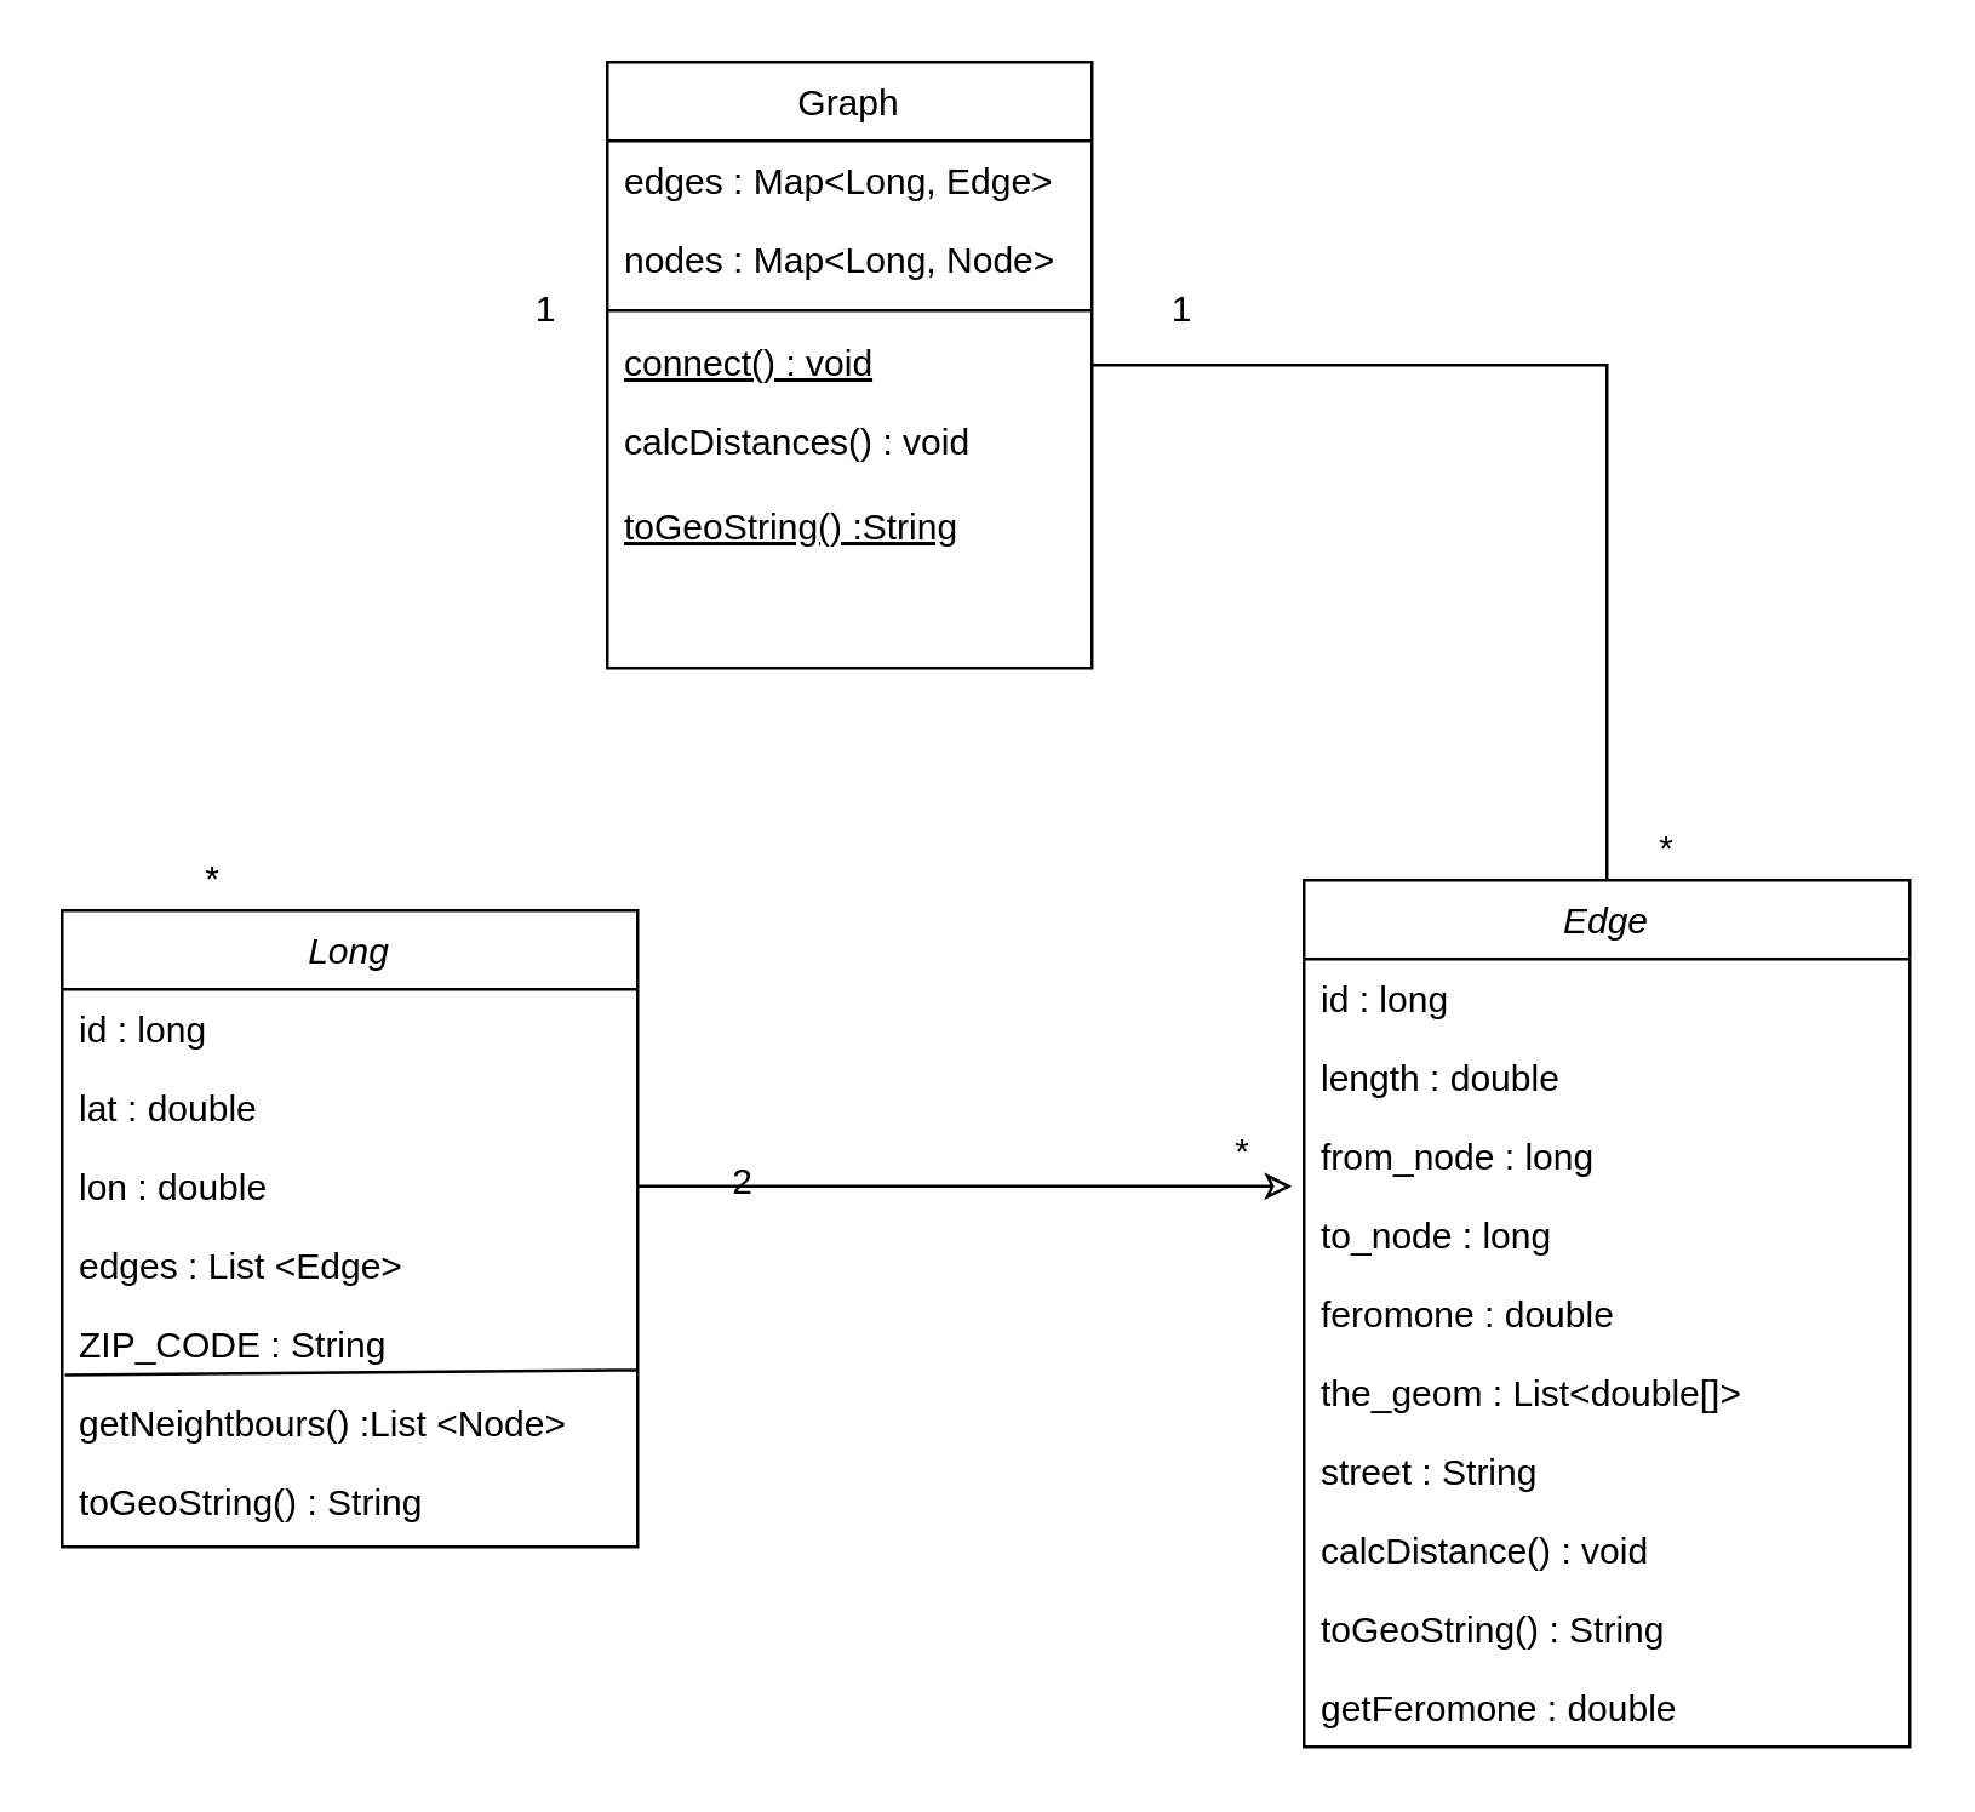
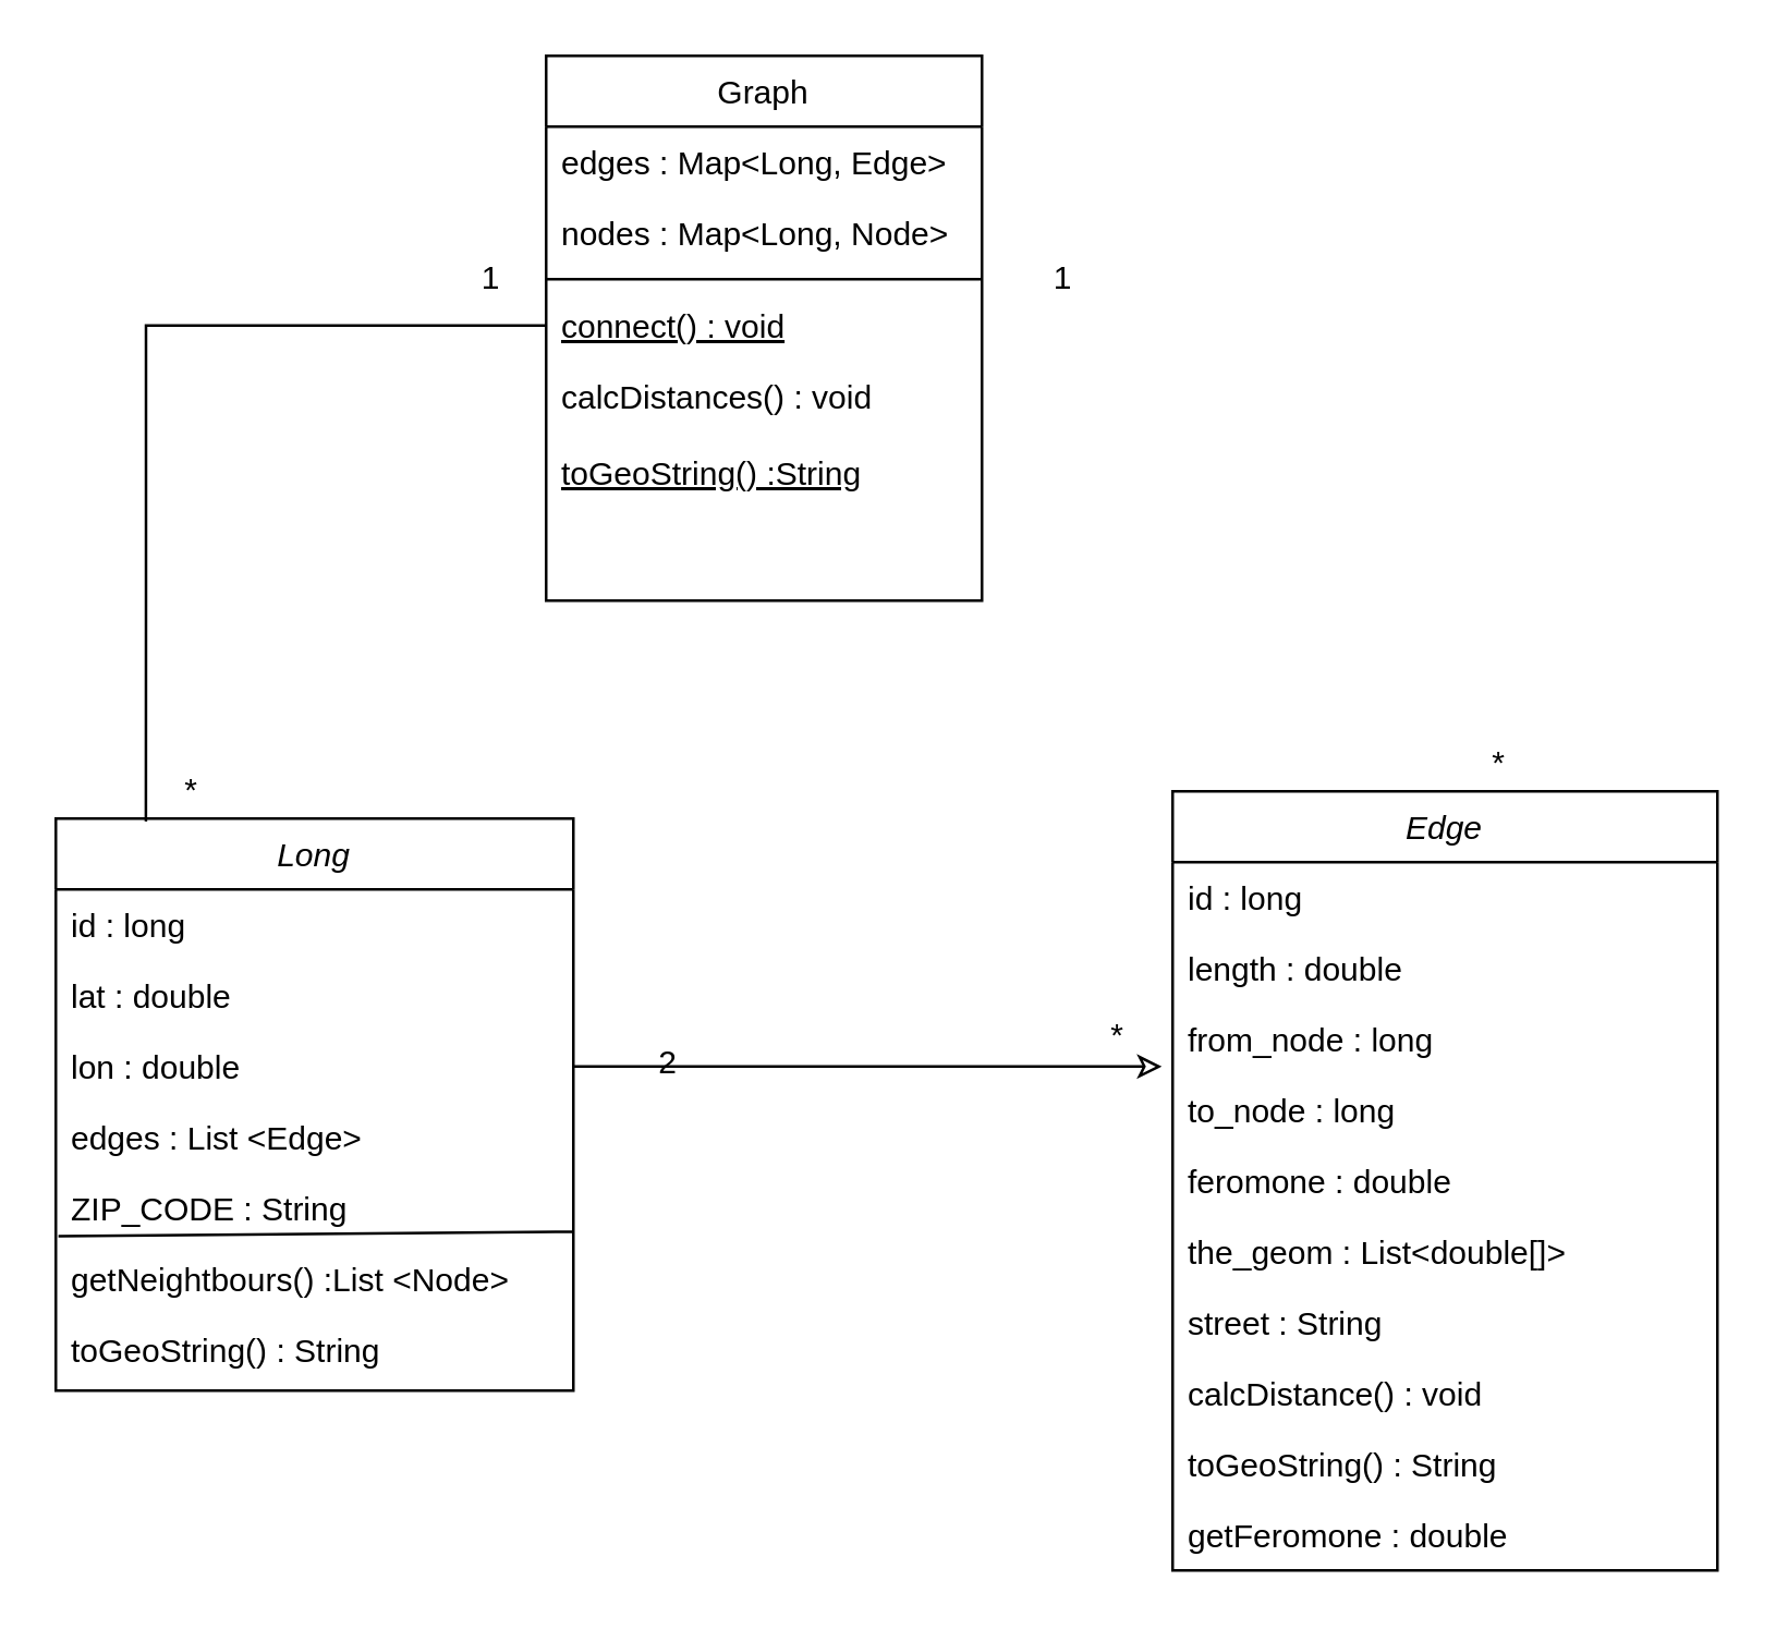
- <mxCell id="11" style="edgeStyle=orthogonalEdgeStyle;rounded=0;orthogonalLoop=1;jettySize=auto;html=1;endArrow=none;endFill=0;" edge="1" parent="1" source="12" target="19"><mxGeometry relative="1" as="geometry" /></mxCell>
+ <mxCell id="30" style="edgeStyle=orthogonalEdgeStyle;rounded=0;orthogonalLoop=1;jettySize=auto;html=1;entryX=0.174;entryY=0.005;entryDx=0;entryDy=0;entryPerimeter=0;endArrow=none;endFill=0;" edge="1" parent="1" source="16" target="2"><mxGeometry relative="1" as="geometry" /></mxCell>
